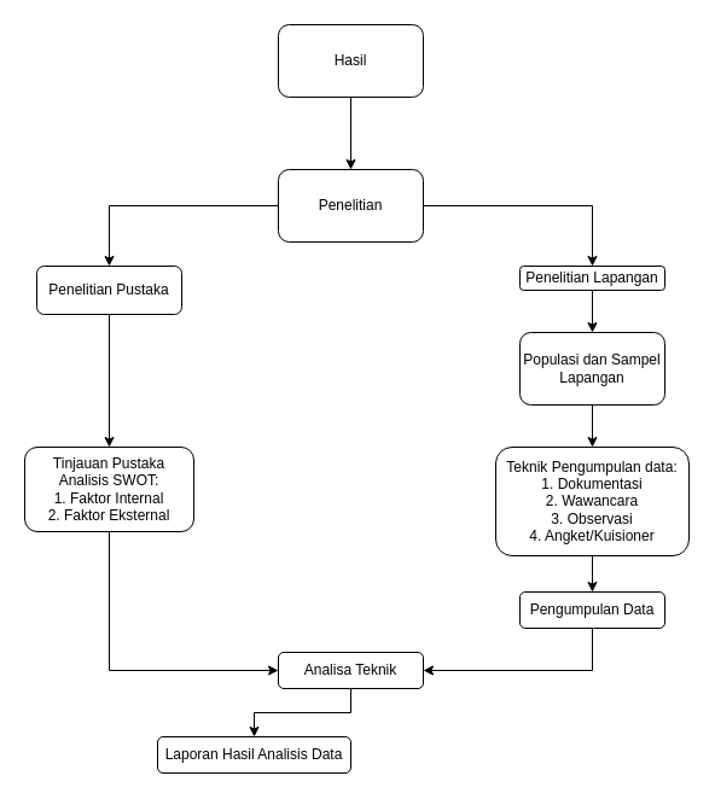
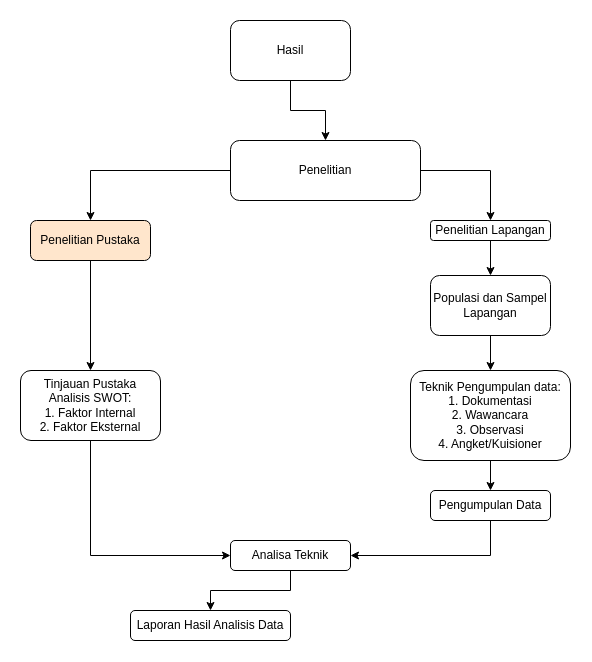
- <mxCell id="6" value="Penelitian" style="rounded=1;whiteSpace=wrap;html=1;" parent="1" vertex="1"><mxGeometry x="230" y="140" width="120" height="60" as="geometry" /></mxCell>
+ <mxCell id="6" value="Penelitian" style="rounded=1;whiteSpace=wrap;html=1;" parent="1" vertex="1"><mxGeometry x="230" y="140" width="190" height="60" as="geometry" /></mxCell>
- <mxCell id="8" value="Penelitian Pustaka" style="rounded=1;whiteSpace=wrap;html=1;" parent="1" vertex="1"><mxGeometry x="30" y="220" width="120" height="40" as="geometry" /></mxCell>
+ <mxCell id="8" value="Penelitian Pustaka" style="rounded=1;whiteSpace=wrap;html=1;fillColor=#ffe6cc;" parent="1" vertex="1"><mxGeometry x="30" y="220" width="120" height="40" as="geometry" /></mxCell>
